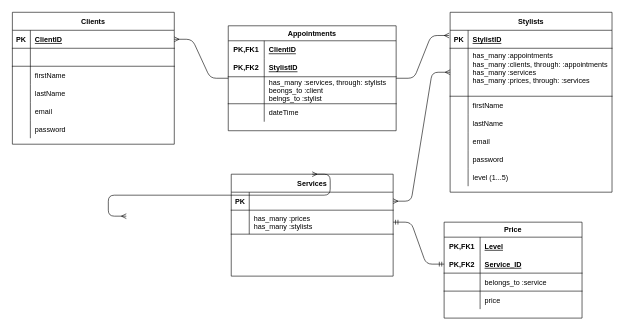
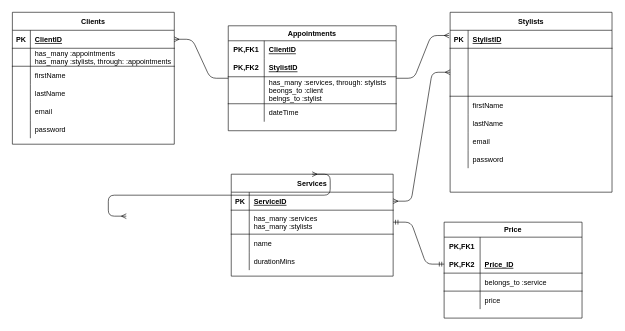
+ <mxCell id="8" value="has_many :appointments&#10;has_many :stylists, through: :appointments" style="shape=partialRectangle;connectable=0;fillColor=none;top=0;left=0;bottom=0;right=0;align=left;spacingLeft=6;fontStyle=0;overflow=hidden;" parent="6" vertex="1"><mxGeometry x="30" width="240" height="30" as="geometry"><mxRectangle width="240" height="30" as="alternateBounds" /></mxGeometry></mxCell>
- <mxCell id="27" value="has_many :appointments&#10;has_many :clients, through: :appointments&#10;has_many :services&#10;has_many :prices, through: :services&#10;" style="shape=partialRectangle;connectable=0;fillColor=none;top=0;left=0;bottom=0;right=0;align=left;spacingLeft=6;fontStyle=0;overflow=hidden;" parent="25" vertex="1"><mxGeometry x="30" width="240" height="80" as="geometry"><mxRectangle width="240" height="80" as="alternateBounds" /></mxGeometry></mxCell>
- <mxCell id="42" value="level (1...5)" style="shape=partialRectangle;connectable=0;fillColor=none;top=0;left=0;bottom=0;right=0;align=left;spacingLeft=6;overflow=hidden;" parent="40" vertex="1"><mxGeometry x="30" width="240" height="30" as="geometry"><mxRectangle width="240" height="30" as="alternateBounds" /></mxGeometry></mxCell>
+ <mxCell id="61" value="ServiceID" style="shape=partialRectangle;connectable=0;fillColor=none;top=0;left=0;bottom=0;right=0;align=left;spacingLeft=6;fontStyle=5;overflow=hidden;" parent="59" vertex="1"><mxGeometry x="30" width="240" height="30" as="geometry"><mxRectangle width="240" height="30" as="alternateBounds" /></mxGeometry></mxCell>
- <mxCell id="64" value="has_many :prices&#10;has_many :stylists" style="shape=partialRectangle;connectable=0;fillColor=none;top=0;left=0;bottom=0;right=0;align=left;spacingLeft=6;fontStyle=0;overflow=hidden;" parent="62" vertex="1"><mxGeometry x="30" width="240" height="40" as="geometry"><mxRectangle width="240" height="40" as="alternateBounds" /></mxGeometry></mxCell>
+ <mxCell id="64" value="has_many :services&#10;has_many :stylists" style="shape=partialRectangle;connectable=0;fillColor=none;top=0;left=0;bottom=0;right=0;align=left;spacingLeft=6;fontStyle=0;overflow=hidden;" parent="62" vertex="1"><mxGeometry x="30" width="240" height="40" as="geometry"><mxRectangle width="240" height="40" as="alternateBounds" /></mxGeometry></mxCell>
+ <mxCell id="67" value="name" style="shape=partialRectangle;connectable=0;fillColor=none;top=0;left=0;bottom=0;right=0;align=left;spacingLeft=6;overflow=hidden;" parent="65" vertex="1"><mxGeometry x="30" width="240" height="30" as="geometry"><mxRectangle width="240" height="30" as="alternateBounds" /></mxGeometry></mxCell>
- <mxCell id="75" value="Level" style="shape=partialRectangle;connectable=0;fillColor=none;top=0;left=0;bottom=0;right=0;align=left;spacingLeft=6;fontStyle=5;overflow=hidden;" parent="73" vertex="1"><mxGeometry x="60" width="170" height="30" as="geometry"><mxRectangle width="170" height="30" as="alternateBounds" /></mxGeometry></mxCell>
+ <mxCell id="70" value="durationMins" style="shape=partialRectangle;connectable=0;fillColor=none;top=0;left=0;bottom=0;right=0;align=left;spacingLeft=6;overflow=hidden;" parent="68" vertex="1"><mxGeometry x="30" width="240" height="30" as="geometry"><mxRectangle width="240" height="30" as="alternateBounds" /></mxGeometry></mxCell>
- <mxCell id="78" value="Service_ID" style="shape=partialRectangle;connectable=0;fillColor=none;top=0;left=0;bottom=0;right=0;align=left;spacingLeft=6;fontStyle=5;overflow=hidden;" parent="76" vertex="1"><mxGeometry x="60" width="170" height="30" as="geometry"><mxRectangle width="170" height="30" as="alternateBounds" /></mxGeometry></mxCell>
+ <mxCell id="78" value="Price_ID" style="shape=partialRectangle;connectable=0;fillColor=none;top=0;left=0;bottom=0;right=0;align=left;spacingLeft=6;fontStyle=5;overflow=hidden;" parent="76" vertex="1"><mxGeometry x="60" width="170" height="30" as="geometry"><mxRectangle width="170" height="30" as="alternateBounds" /></mxGeometry></mxCell>
